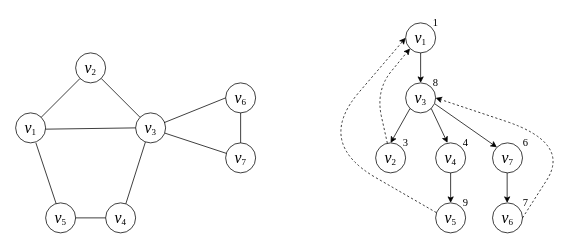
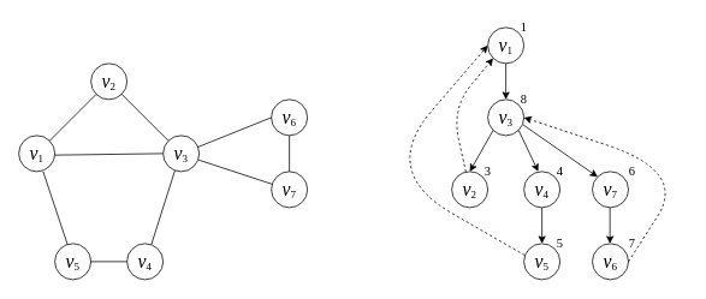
- <mxCell id="38" value="&lt;font style=&quot;font-size: 14px&quot; face=&quot;cm&quot;&gt;9&lt;/font&gt;" style="text;html=1;strokeColor=none;fillColor=none;align=center;verticalAlign=middle;whiteSpace=wrap;rounded=0;" vertex="1" parent="1"><mxGeometry x="600" y="260" width="40" height="20" as="geometry" /></mxCell>
+ <mxCell id="38" value="&lt;font style=&quot;font-size: 14px&quot; face=&quot;cm&quot;&gt;5&lt;/font&gt;" style="text;html=1;strokeColor=none;fillColor=none;align=center;verticalAlign=middle;whiteSpace=wrap;rounded=0;" vertex="1" parent="1"><mxGeometry x="600" y="260" width="40" height="20" as="geometry" /></mxCell>
